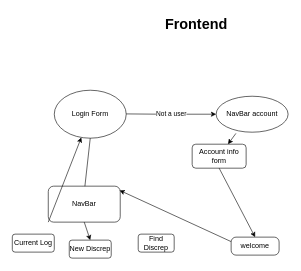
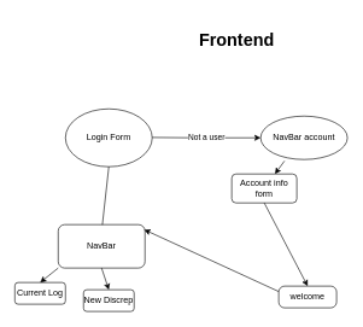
- <mxCell id="3" value="&lt;h1&gt;Frontend &lt;br&gt;&lt;/h1&gt;&lt;p&gt;&lt;br&gt;&lt;/p&gt;" style="text;html=1;strokeColor=none;fillColor=none;spacing=5;spacingTop=-20;whiteSpace=wrap;overflow=hidden;rounded=0;" vertex="1" parent="1"><mxGeometry x="270" y="20" width="150" height="80" as="geometry" /></mxCell>
+ <mxCell id="3" value="&lt;h1&gt;Frontend &lt;br&gt;&lt;/h1&gt;&lt;p&gt;&lt;br&gt;&lt;/p&gt;" style="text;html=1;strokeColor=none;fillColor=none;spacing=5;spacingTop=-20;whiteSpace=wrap;overflow=hidden;rounded=0;" vertex="1" parent="1"><mxGeometry x="270" y="35" width="150" height="80" as="geometry" /></mxCell>
- <mxCell id="17" value="" style="endArrow=classic;html=1;rounded=0;exitX=0;exitY=1;exitDx=0;exitDy=0;" edge="1" parent="1" source="7" target="2"><mxGeometry width="50" height="50" relative="1" as="geometry"><mxPoint x="330" y="350" as="sourcePoint" /><mxPoint x="310" y="380" as="targetPoint" /></mxGeometry></mxCell>
+ <mxCell id="17" value="" style="endArrow=classic;html=1;rounded=0;exitX=0;exitY=1;exitDx=0;exitDy=0;entryX=0.5;entryY=0;entryDx=0;entryDy=0;" edge="1" parent="1" source="7" target="13"><mxGeometry width="50" height="50" relative="1" as="geometry"><mxPoint x="330" y="350" as="sourcePoint" /><mxPoint x="310" y="380" as="targetPoint" /></mxGeometry></mxCell>
- <mxCell id="15" value="Find Discrep" style="rounded=1;whiteSpace=wrap;html=1;" vertex="1" parent="1"><mxGeometry x="230" y="390" width="60" height="30" as="geometry" /></mxCell>
